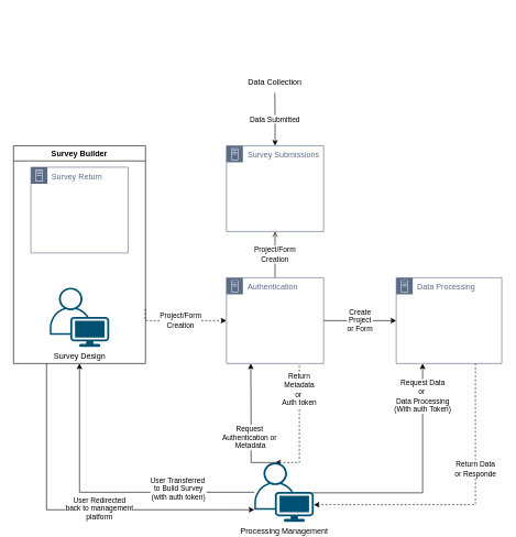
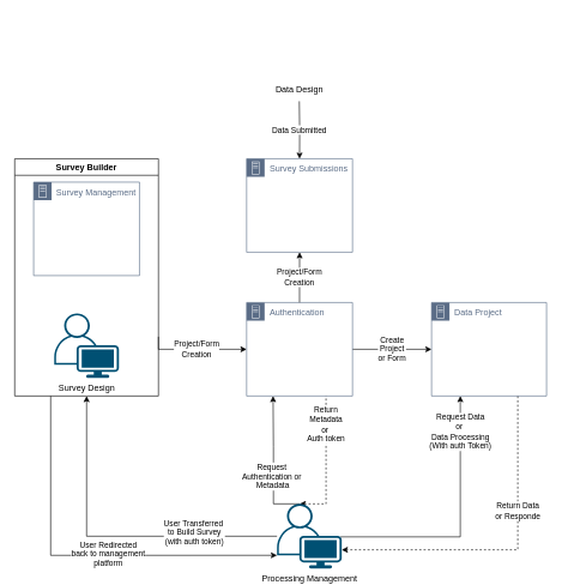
- <mxCell id="3" value="Data Collection" style="shape=image;verticalLabelPosition=bottom;labelBackgroundColor=default;verticalAlign=top;aspect=fixed;imageAspect=0;image=https://cdn4.iconfinder.com/data/icons/smart-phones-technologies/512/android-phone-color.png;" parent="1" vertex="1"><mxGeometry x="371.33" y="20" width="90" height="90" as="geometry" /></mxCell>
+ <mxCell id="3" value="Data Design" style="shape=image;verticalLabelPosition=bottom;labelBackgroundColor=default;verticalAlign=top;aspect=fixed;imageAspect=0;image=https://cdn4.iconfinder.com/data/icons/smart-phones-technologies/512/android-phone-color.png;" parent="1" vertex="1"><mxGeometry x="371.33" y="20" width="90" height="90" as="geometry" /></mxCell>
- <mxCell id="25" value="Survey Return" style="points=[[0,0],[0.25,0],[0.5,0],[0.75,0],[1,0],[1,0.25],[1,0.5],[1,0.75],[1,1],[0.75,1],[0.5,1],[0.25,1],[0,1],[0,0.75],[0,0.5],[0,0.25]];outlineConnect=0;gradientColor=none;html=1;whiteSpace=wrap;fontSize=12;fontStyle=0;container=1;pointerEvents=0;collapsible=0;recursiveResize=0;shape=mxgraph.aws4.group;grIcon=mxgraph.aws4.group_on_premise;strokeColor=#5A6C86;fillColor=none;verticalAlign=top;align=left;spacingLeft=30;fontColor=#5A6C86;dashed=0;" parent="23" vertex="1"><mxGeometry x="26.33" y="32.5" width="147.34" height="130" as="geometry" /></mxCell>
+ <mxCell id="25" value="Survey Management" style="points=[[0,0],[0.25,0],[0.5,0],[0.75,0],[1,0],[1,0.25],[1,0.5],[1,0.75],[1,1],[0.75,1],[0.5,1],[0.25,1],[0,1],[0,0.75],[0,0.5],[0,0.25]];outlineConnect=0;gradientColor=none;html=1;whiteSpace=wrap;fontSize=12;fontStyle=0;container=1;pointerEvents=0;collapsible=0;recursiveResize=0;shape=mxgraph.aws4.group;grIcon=mxgraph.aws4.group_on_premise;strokeColor=#5A6C86;fillColor=none;verticalAlign=top;align=left;spacingLeft=30;fontColor=#5A6C86;dashed=0;" parent="23" vertex="1"><mxGeometry x="26.33" y="32.5" width="147.34" height="130" as="geometry" /></mxCell>
- <mxCell id="5" value="Project/Form &lt;br&gt;Creation" style="edgeStyle=orthogonalEdgeStyle;rounded=0;orthogonalLoop=1;jettySize=auto;html=1;exitX=0.5;exitY=0;exitDx=0;exitDy=0;endArrow=open;" parent="1" source="6" target="9" edge="1"><mxGeometry relative="1" as="geometry" /></mxCell>
+ <mxCell id="5" value="Project/Form &lt;br&gt;Creation" style="edgeStyle=orthogonalEdgeStyle;rounded=0;orthogonalLoop=1;jettySize=auto;html=1;exitX=0.5;exitY=0;exitDx=0;exitDy=0;" parent="1" source="6" target="9" edge="1"><mxGeometry relative="1" as="geometry" /></mxCell>
- <mxCell id="12" value="Data Processing" style="points=[[0,0],[0.25,0],[0.5,0],[0.75,0],[1,0],[1,0.25],[1,0.5],[1,0.75],[1,1],[0.75,1],[0.5,1],[0.25,1],[0,1],[0,0.75],[0,0.5],[0,0.25]];outlineConnect=0;gradientColor=none;html=1;whiteSpace=wrap;fontSize=12;fontStyle=0;container=1;pointerEvents=0;collapsible=0;recursiveResize=0;shape=mxgraph.aws4.group;grIcon=mxgraph.aws4.group_on_premise;strokeColor=#5A6C86;fillColor=none;verticalAlign=top;align=left;spacingLeft=30;fontColor=#5A6C86;dashed=0;" parent="1" vertex="1"><mxGeometry x="600" y="420" width="160" height="130" as="geometry" /></mxCell>
+ <mxCell id="12" value="Data Project" style="points=[[0,0],[0.25,0],[0.5,0],[0.75,0],[1,0],[1,0.25],[1,0.5],[1,0.75],[1,1],[0.75,1],[0.5,1],[0.25,1],[0,1],[0,0.75],[0,0.5],[0,0.25]];outlineConnect=0;gradientColor=none;html=1;whiteSpace=wrap;fontSize=12;fontStyle=0;container=1;pointerEvents=0;collapsible=0;recursiveResize=0;shape=mxgraph.aws4.group;grIcon=mxgraph.aws4.group_on_premise;strokeColor=#5A6C86;fillColor=none;verticalAlign=top;align=left;spacingLeft=30;fontColor=#5A6C86;dashed=0;" parent="1" vertex="1"><mxGeometry x="600" y="420" width="160" height="130" as="geometry" /></mxCell>
- <mxCell id="21" value="Project/Form&lt;br&gt;Creation" style="edgeStyle=orthogonalEdgeStyle;rounded=0;orthogonalLoop=1;jettySize=auto;html=1;exitX=1;exitY=0.75;exitDx=0;exitDy=0;dashed=1;" parent="1" source="23" target="6" edge="1"><mxGeometry relative="1" as="geometry"><Array as="points"><mxPoint x="220" y="485" /></Array></mxGeometry></mxCell>
+ <mxCell id="21" value="Project/Form&lt;br&gt;Creation" style="edgeStyle=orthogonalEdgeStyle;rounded=0;orthogonalLoop=1;jettySize=auto;html=1;exitX=1;exitY=0.75;exitDx=0;exitDy=0;" parent="1" source="23" target="6" edge="1"><mxGeometry relative="1" as="geometry"><Array as="points"><mxPoint x="220" y="485" /></Array></mxGeometry></mxCell>
